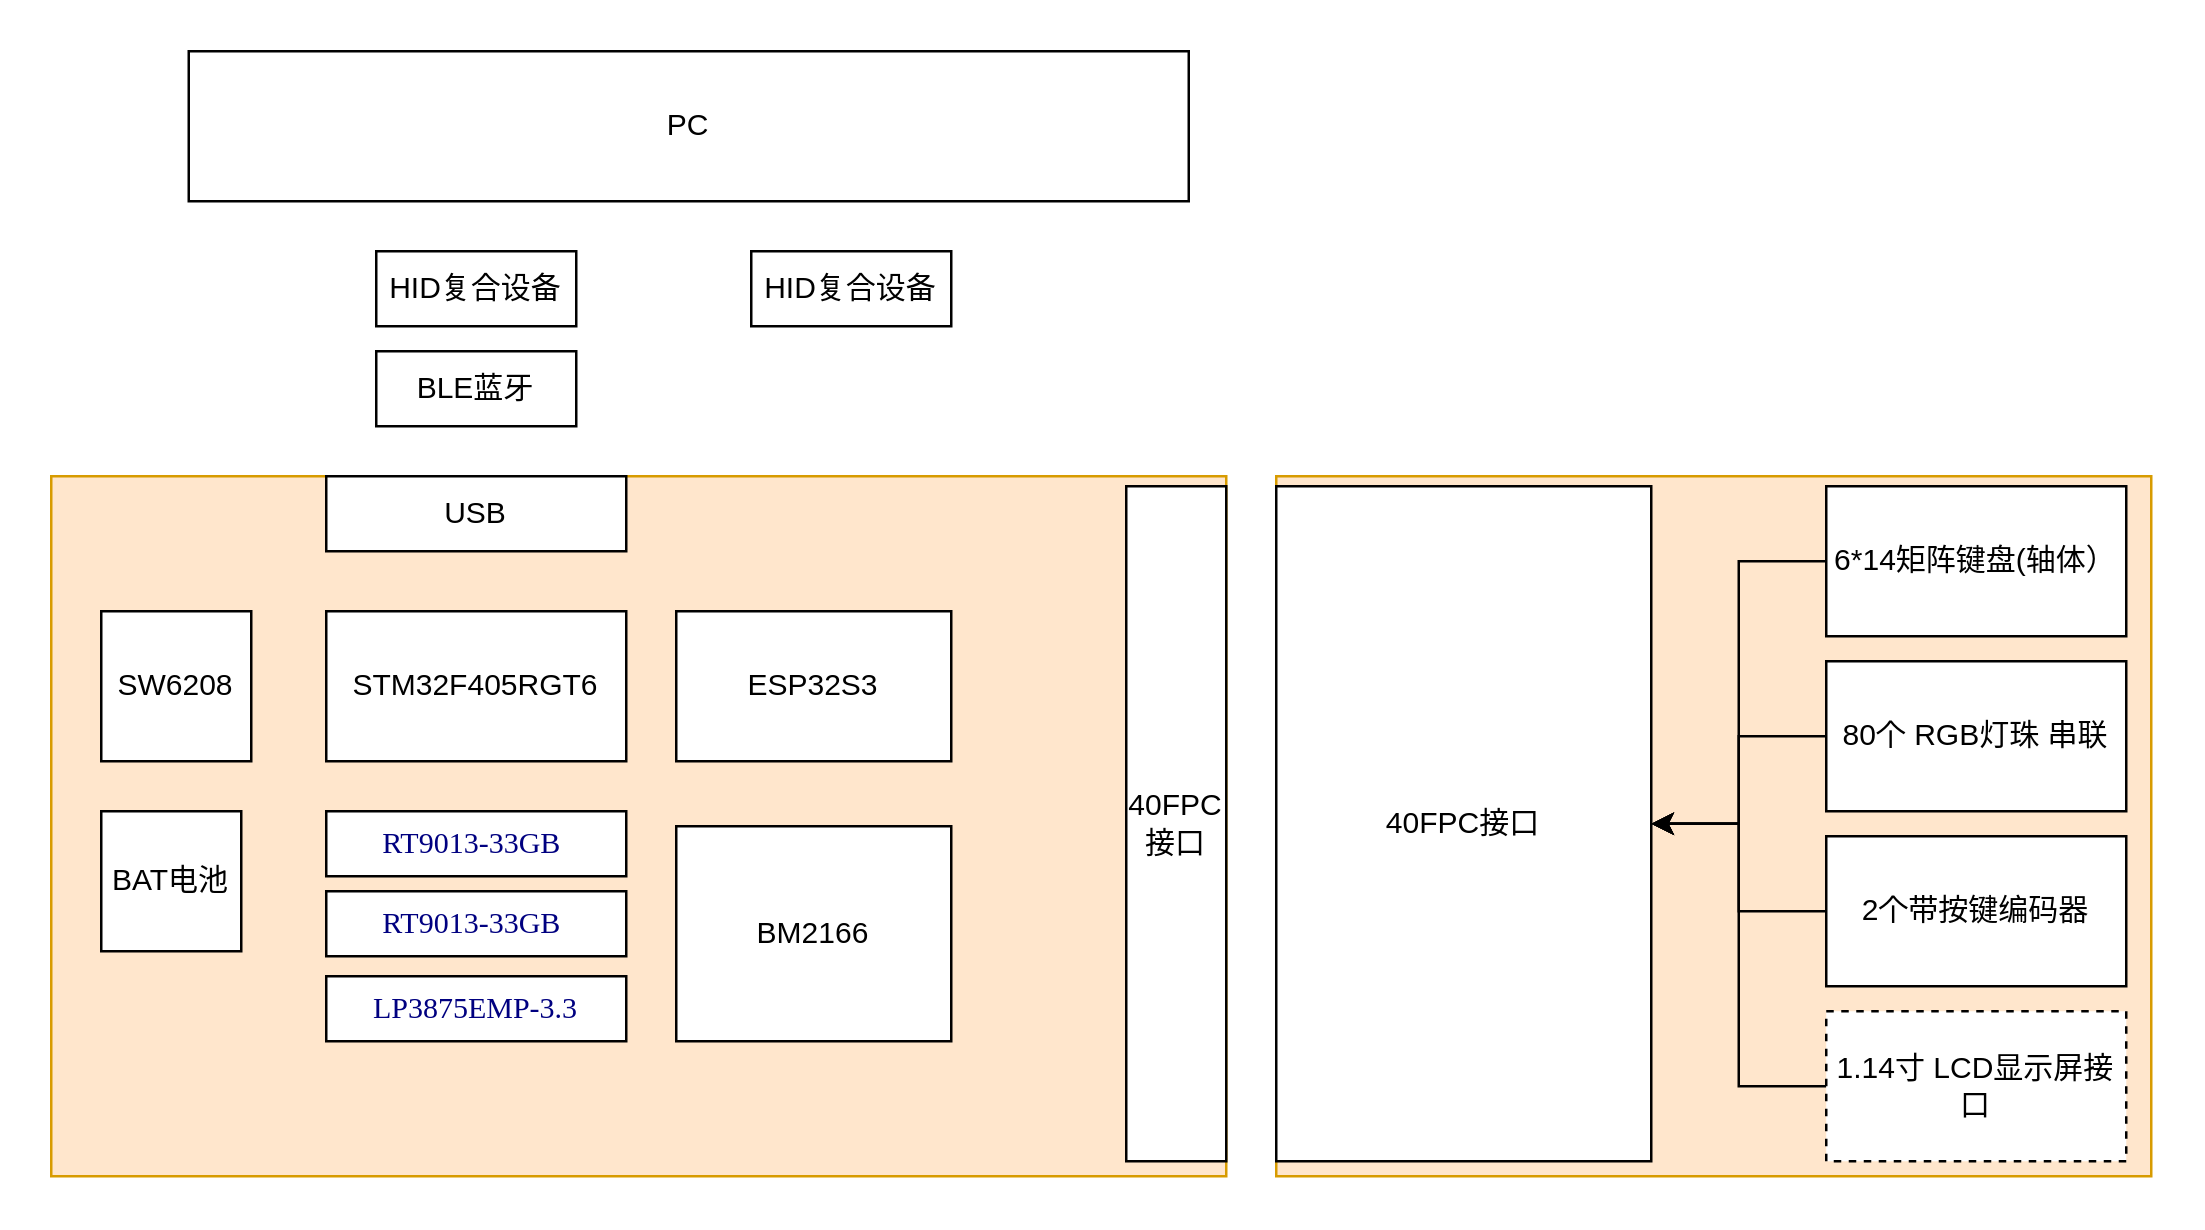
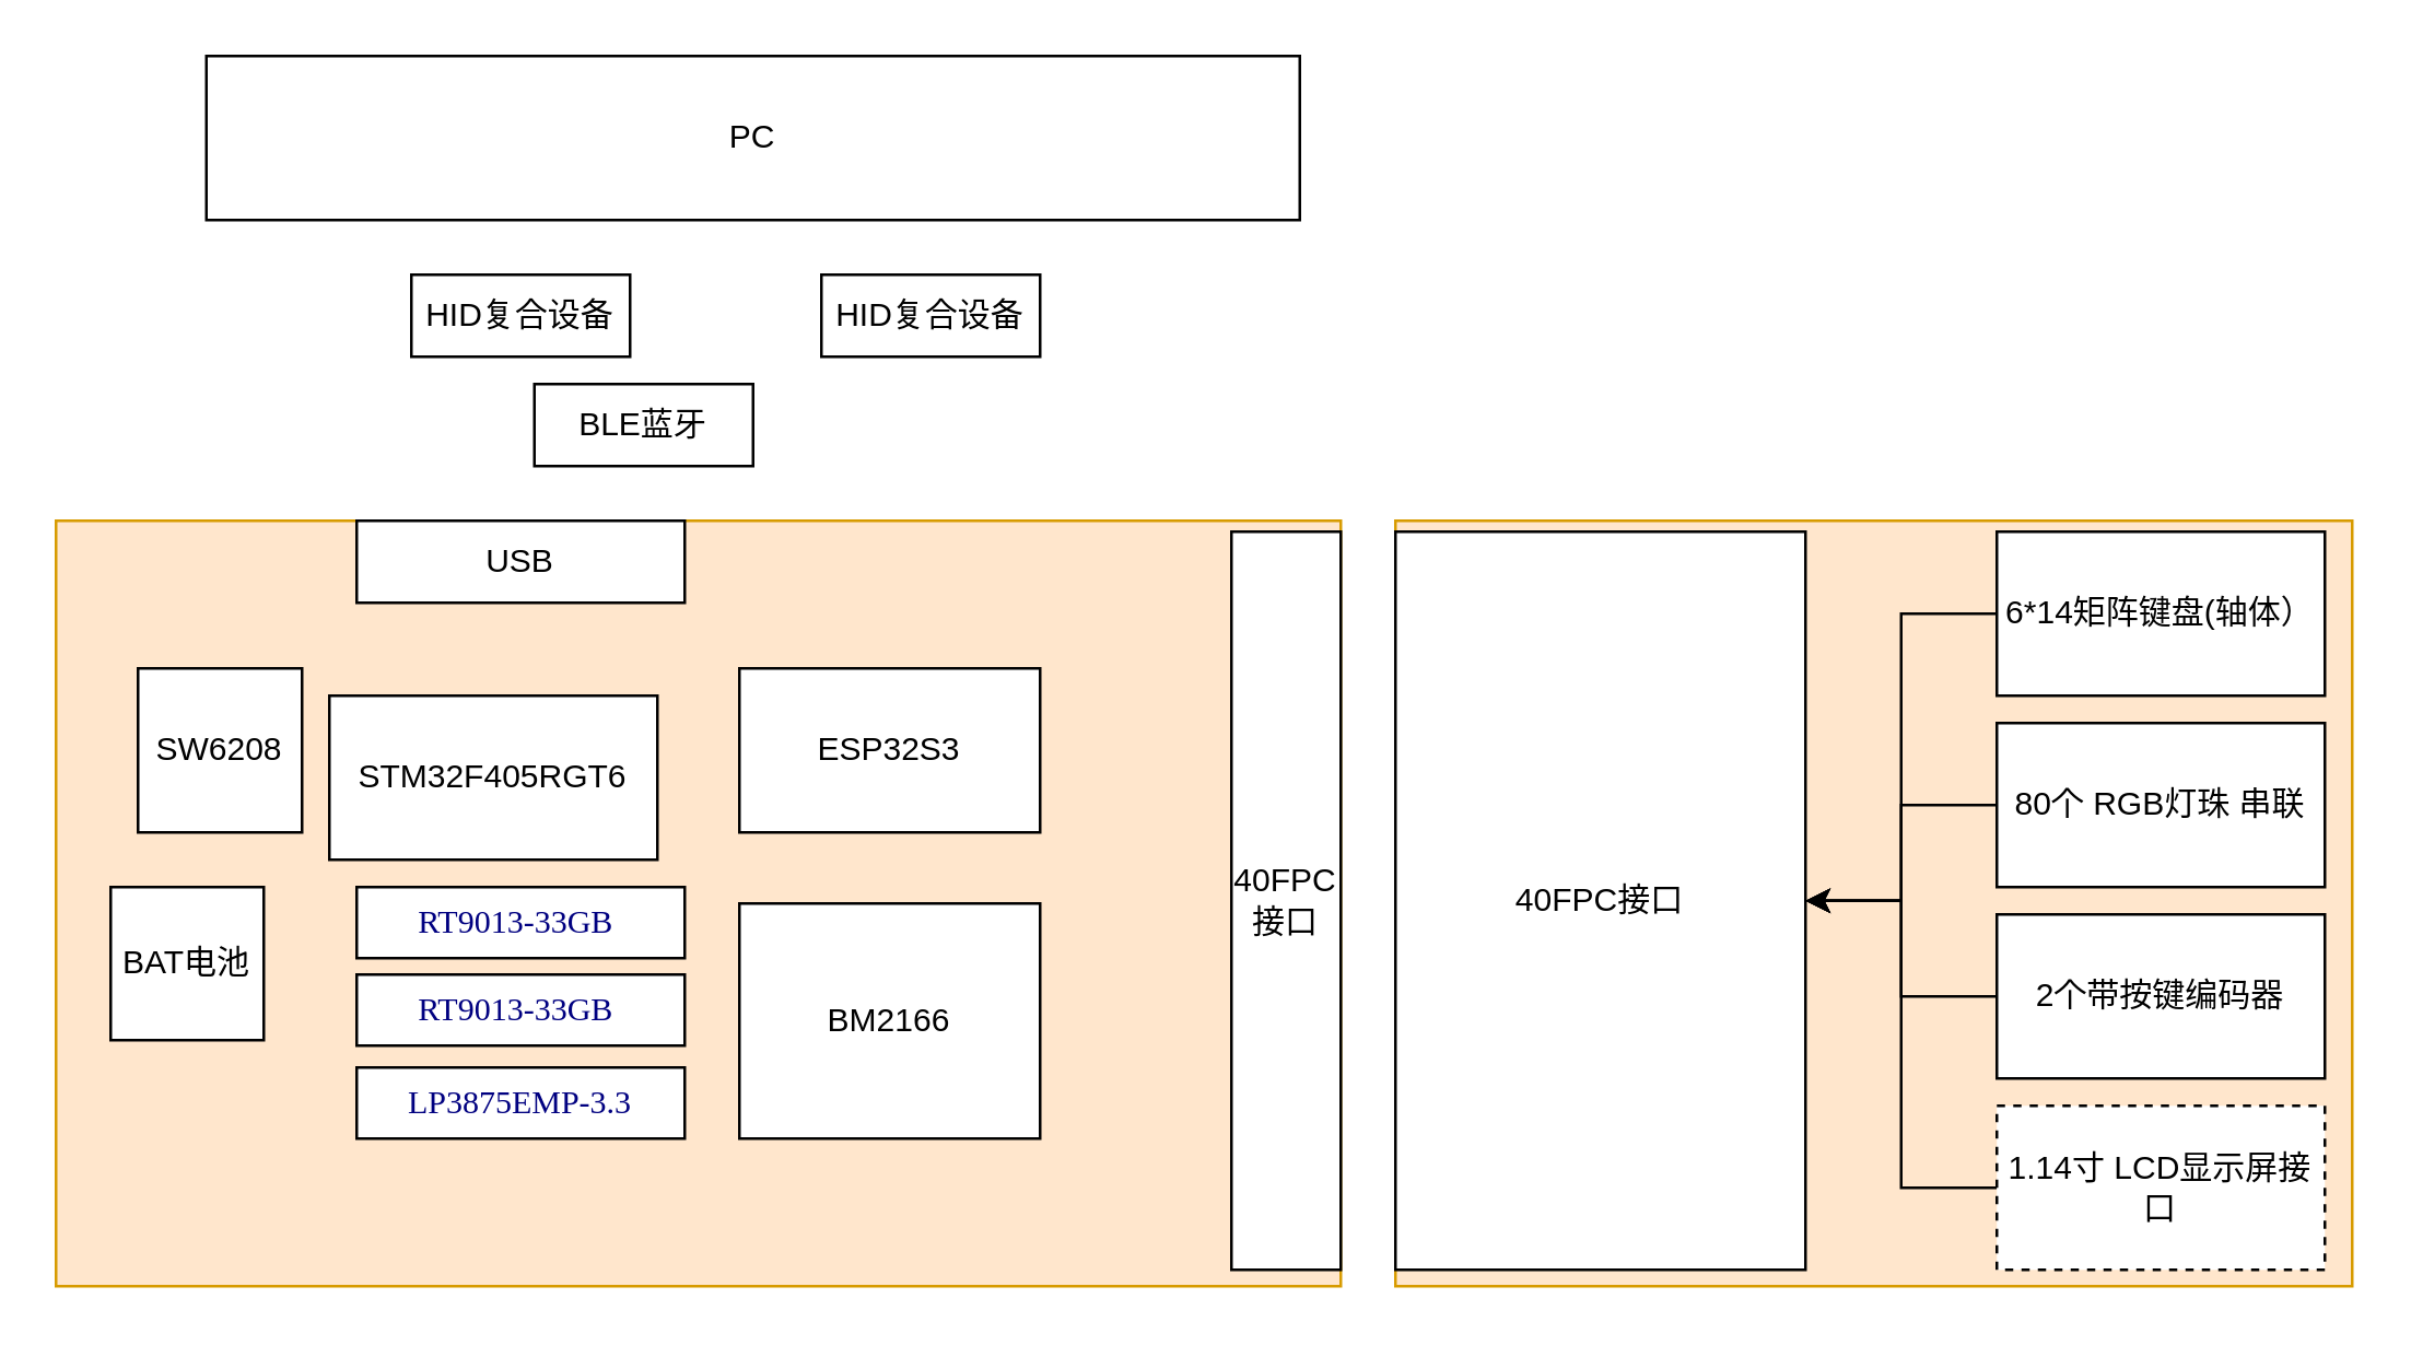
- <mxCell id="18" value="BLE蓝牙" style="rounded=0;whiteSpace=wrap;html=1;" vertex="1" parent="1"><mxGeometry x="150" y="140" width="80" height="30" as="geometry" /></mxCell>
+ <mxCell id="18" value="BLE蓝牙" style="rounded=0;whiteSpace=wrap;html=1;" vertex="1" parent="1"><mxGeometry x="195" y="140" width="80" height="30" as="geometry" /></mxCell>
- <mxCell id="21" value="SW6208" style="whiteSpace=wrap;html=1;aspect=fixed;" vertex="1" parent="1"><mxGeometry x="40" y="244" width="60" height="60" as="geometry" /></mxCell>
+ <mxCell id="21" value="SW6208" style="whiteSpace=wrap;html=1;aspect=fixed;" vertex="1" parent="1"><mxGeometry x="50" y="244" width="60" height="60" as="geometry" /></mxCell>
- <mxCell id="13" value="STM32F405RGT6" style="rounded=0;whiteSpace=wrap;html=1;" vertex="1" parent="1"><mxGeometry x="130" y="244" width="120" height="60" as="geometry" /></mxCell>
+ <mxCell id="13" value="STM32F405RGT6" style="rounded=0;whiteSpace=wrap;html=1;" vertex="1" parent="1"><mxGeometry x="120" y="254" width="120" height="60" as="geometry" /></mxCell>
